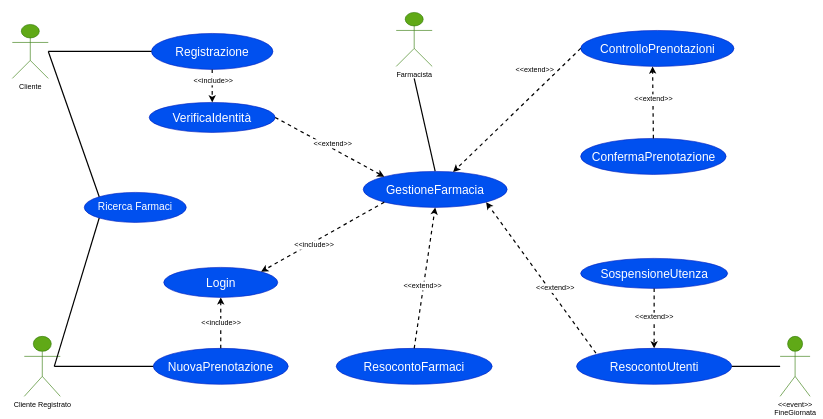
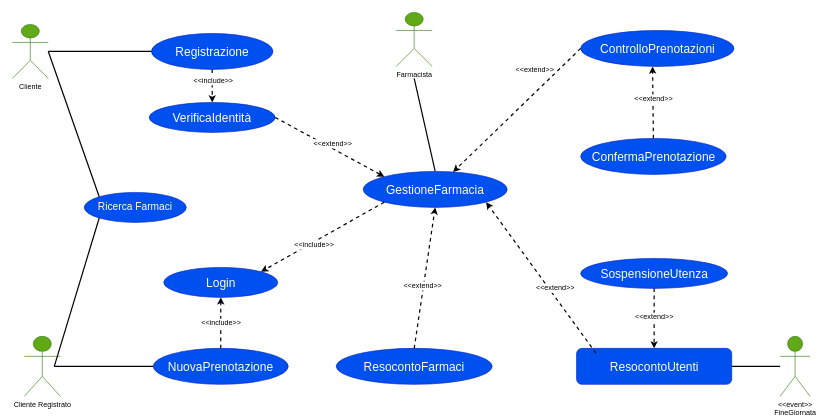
- <mxCell id="23" value="ResocontoUtenti" style="ellipse;whiteSpace=wrap;html=1;labelBackgroundColor=none;fontSize=20;fillColor=#0050ef;strokeColor=#001DBC;fontColor=#ffffff;" vertex="1" parent="1"><mxGeometry x="960.62" y="580" width="258.75" height="60" as="geometry" /></mxCell>
+ <mxCell id="23" value="ResocontoUtenti" style="whiteSpace=wrap;html=1;labelBackgroundColor=none;fontSize=20;fillColor=#0050ef;strokeColor=#001DBC;fontColor=#ffffff;rounded=1;" vertex="1" parent="1"><mxGeometry x="960.62" y="580" width="258.75" height="60" as="geometry" /></mxCell>
